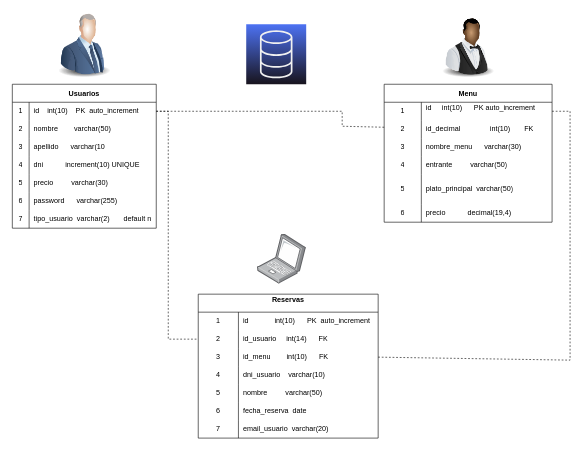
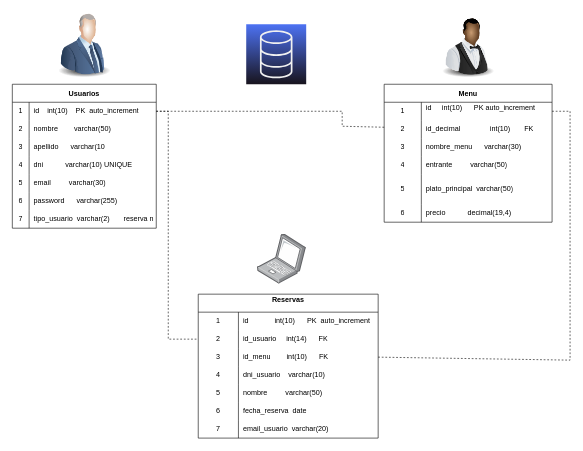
- <mxCell id="14" value="dni&amp;nbsp; &amp;nbsp; &amp;nbsp; &amp;nbsp; &amp;nbsp; &amp;nbsp;increment(10) UNIQUE" style="shape=partialRectangle;html=1;whiteSpace=wrap;connectable=0;fillColor=none;top=0;left=0;bottom=0;right=0;align=left;spacingLeft=6;overflow=hidden;" vertex="1" parent="12"><mxGeometry x="28" width="212" height="30" as="geometry"><mxRectangle width="212" height="30" as="alternateBounds" /></mxGeometry></mxCell>
+ <mxCell id="14" value="dni&amp;nbsp; &amp;nbsp; &amp;nbsp; &amp;nbsp; &amp;nbsp; &amp;nbsp;varchar(10) UNIQUE" style="shape=partialRectangle;html=1;whiteSpace=wrap;connectable=0;fillColor=none;top=0;left=0;bottom=0;right=0;align=left;spacingLeft=6;overflow=hidden;" vertex="1" parent="12"><mxGeometry x="28" width="212" height="30" as="geometry"><mxRectangle width="212" height="30" as="alternateBounds" /></mxGeometry></mxCell>
- <mxCell id="17" value="precio&amp;nbsp; &amp;nbsp; &amp;nbsp; &amp;nbsp; &amp;nbsp;varchar(30)" style="shape=partialRectangle;html=1;whiteSpace=wrap;connectable=0;fillColor=none;top=0;left=0;bottom=0;right=0;align=left;spacingLeft=6;overflow=hidden;" vertex="1" parent="15"><mxGeometry x="28" width="212" height="30" as="geometry"><mxRectangle width="212" height="30" as="alternateBounds" /></mxGeometry></mxCell>
+ <mxCell id="17" value="email&amp;nbsp; &amp;nbsp; &amp;nbsp; &amp;nbsp; &amp;nbsp;varchar(30)" style="shape=partialRectangle;html=1;whiteSpace=wrap;connectable=0;fillColor=none;top=0;left=0;bottom=0;right=0;align=left;spacingLeft=6;overflow=hidden;" vertex="1" parent="15"><mxGeometry x="28" width="212" height="30" as="geometry"><mxRectangle width="212" height="30" as="alternateBounds" /></mxGeometry></mxCell>
- <mxCell id="23" value="tipo_usuario&amp;nbsp; varchar(2)&amp;nbsp; &amp;nbsp; &amp;nbsp; &amp;nbsp;default n" style="shape=partialRectangle;html=1;whiteSpace=wrap;connectable=0;fillColor=none;top=0;left=0;bottom=0;right=0;align=left;spacingLeft=6;overflow=hidden;" vertex="1" parent="21"><mxGeometry x="28" width="212" height="30" as="geometry"><mxRectangle width="212" height="30" as="alternateBounds" /></mxGeometry></mxCell>
+ <mxCell id="23" value="tipo_usuario&amp;nbsp; varchar(2)&amp;nbsp; &amp;nbsp; &amp;nbsp; &amp;nbsp;reserva n" style="shape=partialRectangle;html=1;whiteSpace=wrap;connectable=0;fillColor=none;top=0;left=0;bottom=0;right=0;align=left;spacingLeft=6;overflow=hidden;" vertex="1" parent="21"><mxGeometry x="28" width="212" height="30" as="geometry"><mxRectangle width="212" height="30" as="alternateBounds" /></mxGeometry></mxCell>
